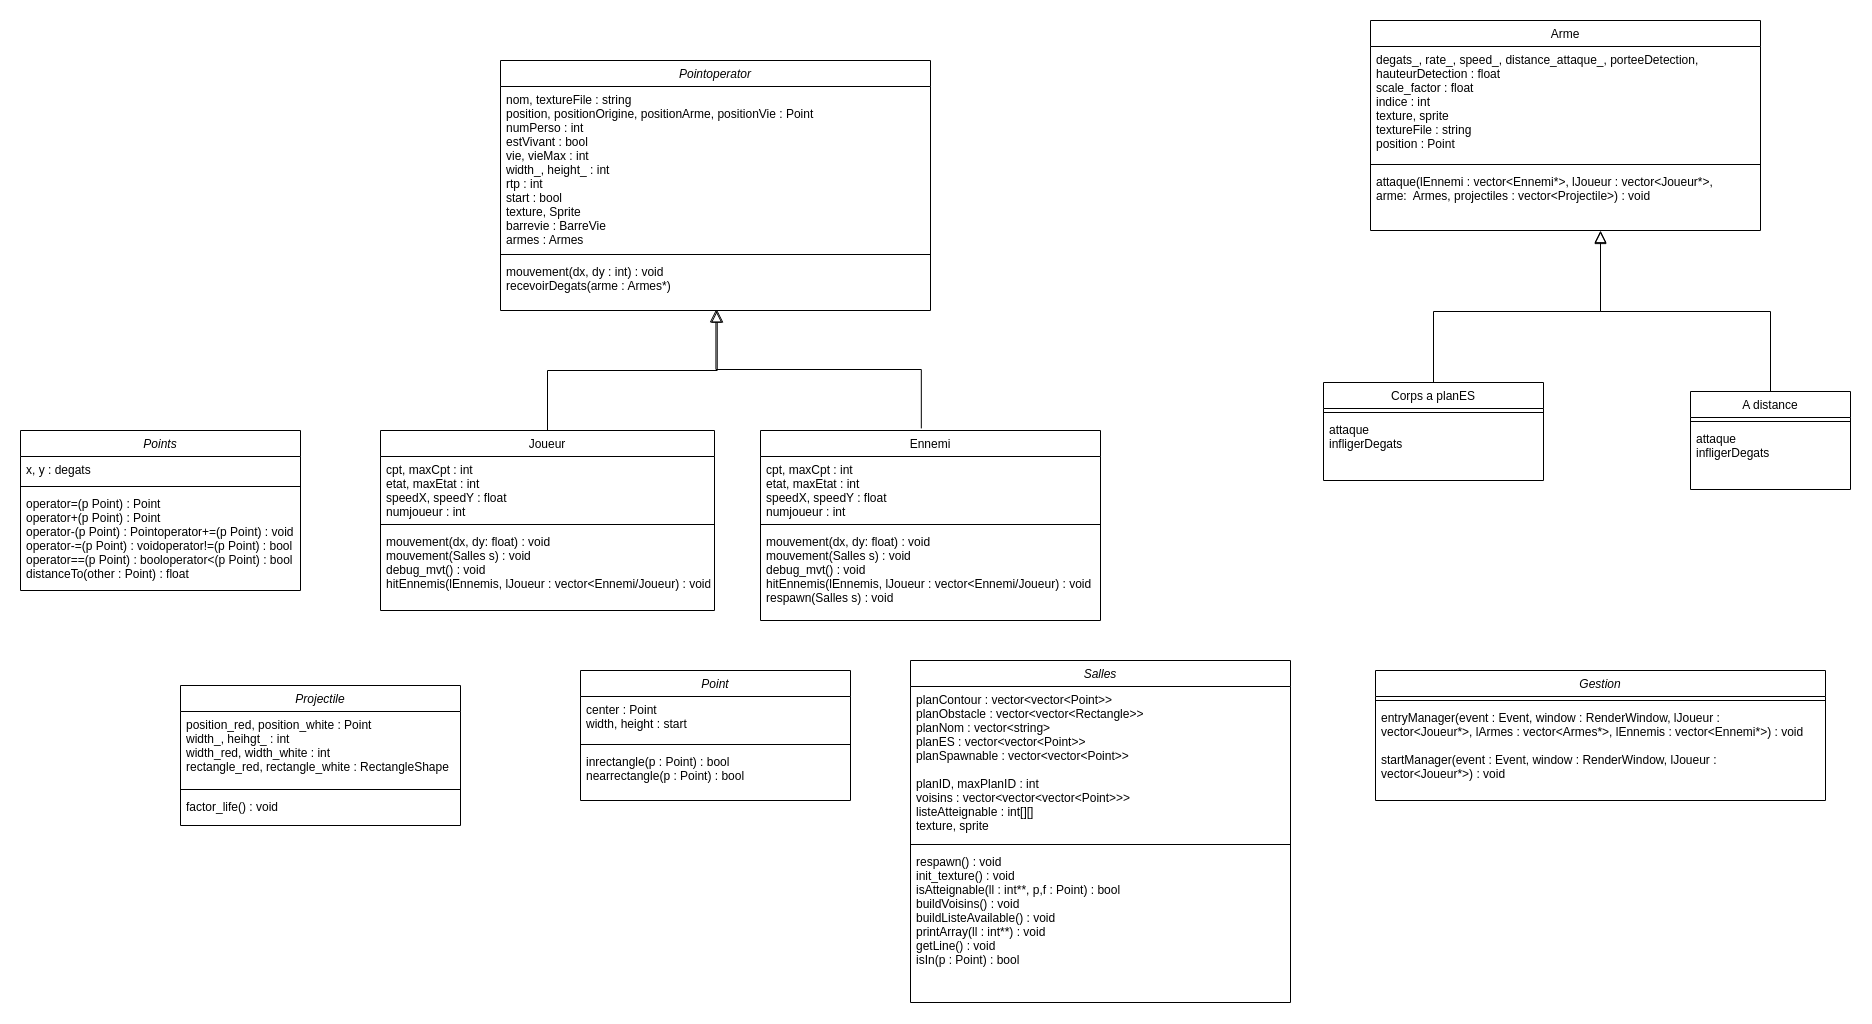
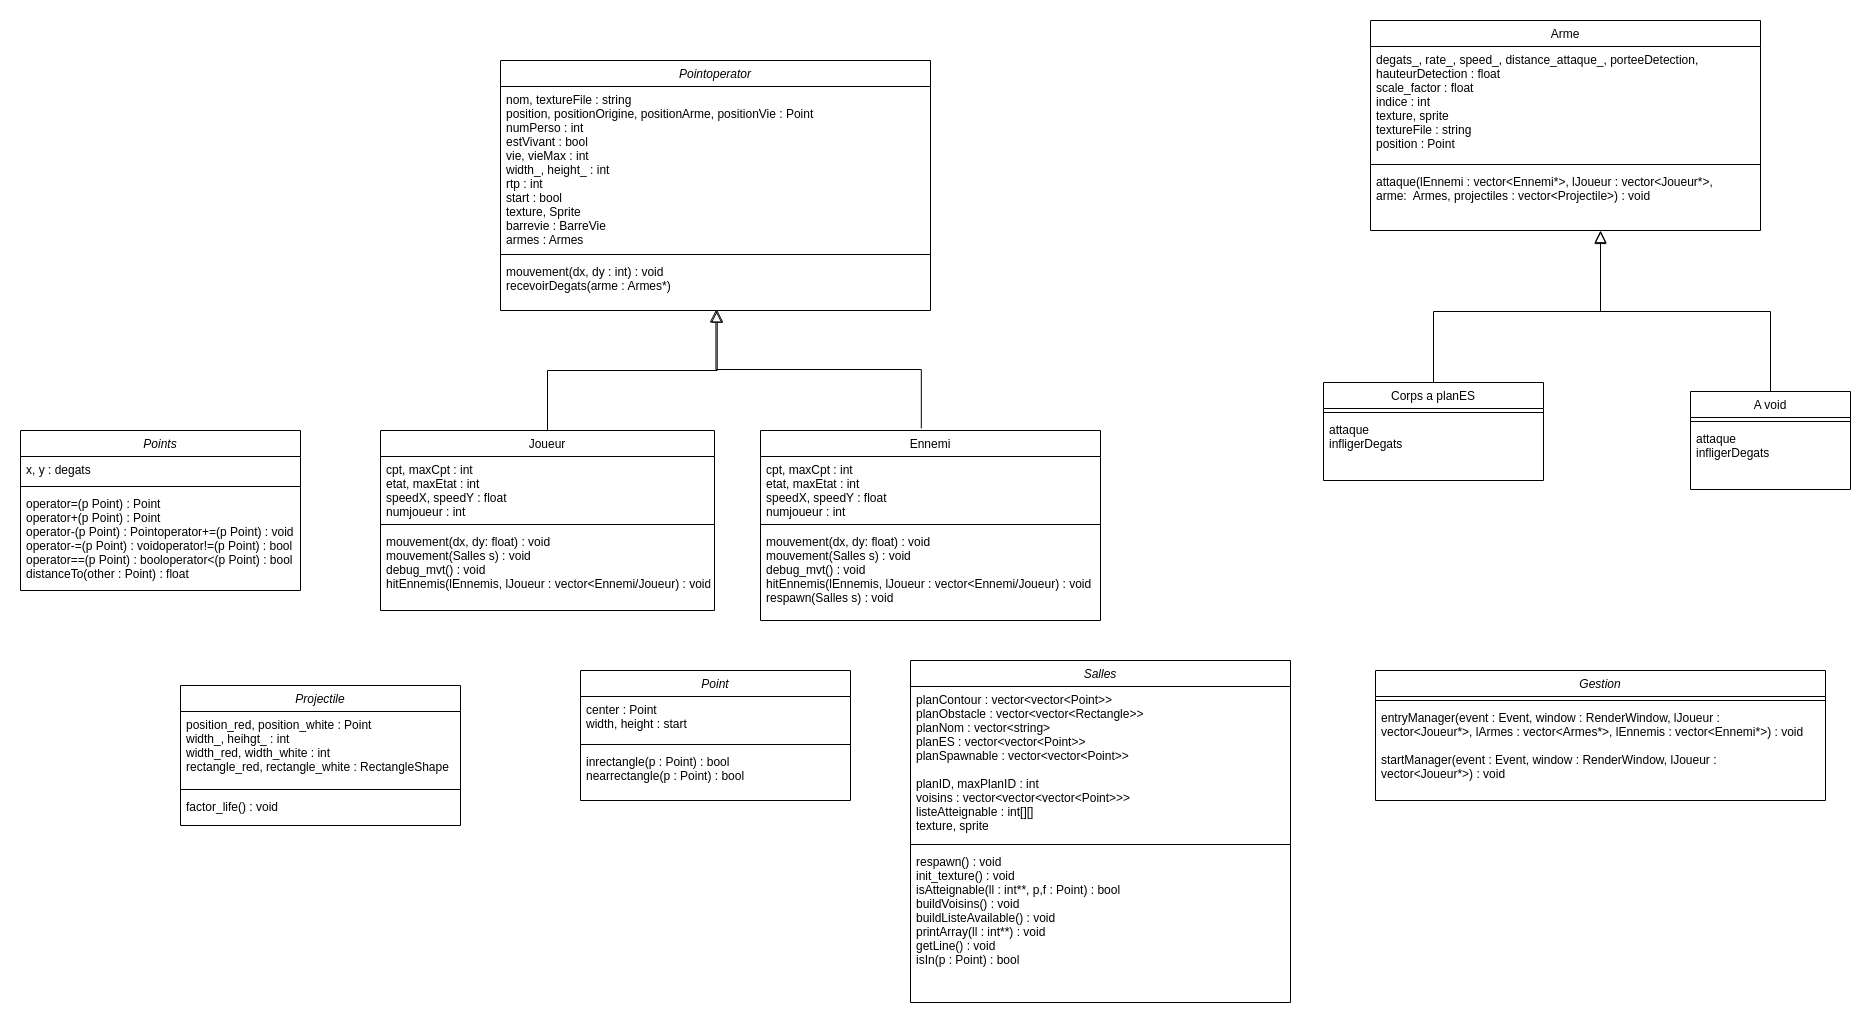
- <mxCell id="23" value="A distance" style="swimlane;fontStyle=0;align=center;verticalAlign=top;childLayout=stackLayout;horizontal=1;startSize=26;horizontalStack=0;resizeParent=1;resizeLast=0;collapsible=1;marginBottom=0;rounded=0;shadow=0;strokeWidth=1;" parent="1" vertex="1"><mxGeometry x="1690" y="391" width="160" height="98" as="geometry"><mxRectangle x="340" y="380" width="170" height="26" as="alternateBounds" /></mxGeometry></mxCell>
+ <mxCell id="23" value="A void" style="swimlane;fontStyle=0;align=center;verticalAlign=top;childLayout=stackLayout;horizontal=1;startSize=26;horizontalStack=0;resizeParent=1;resizeLast=0;collapsible=1;marginBottom=0;rounded=0;shadow=0;strokeWidth=1;" parent="1" vertex="1"><mxGeometry x="1690" y="391" width="160" height="98" as="geometry"><mxRectangle x="340" y="380" width="170" height="26" as="alternateBounds" /></mxGeometry></mxCell>
